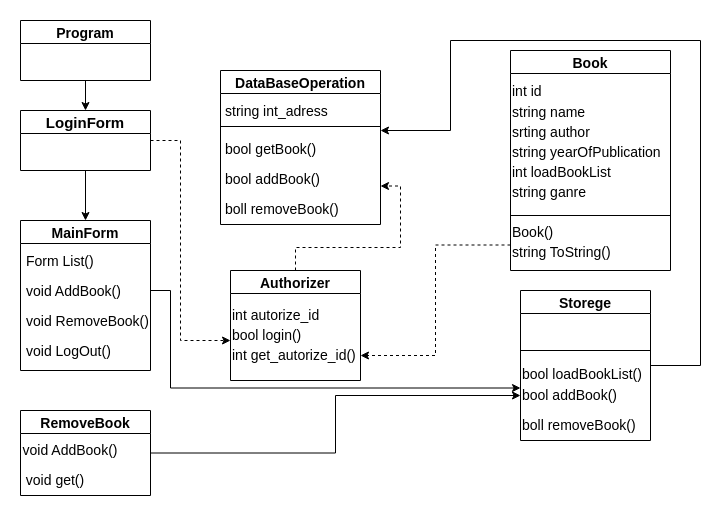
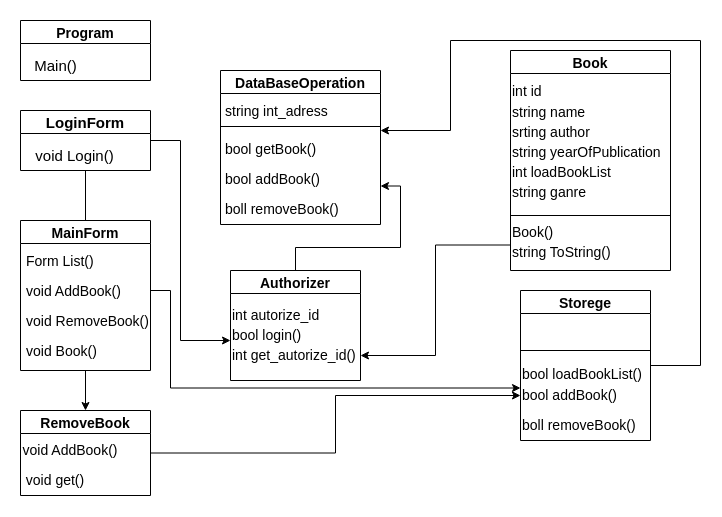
+ <mxCell id="4" value="&lt;font style=&quot;font-size: 15px;&quot;&gt;Main()&lt;/font&gt;" style="text;html=1;align=center;verticalAlign=middle;resizable=0;points=[];autosize=1;strokeColor=none;fillColor=none;" vertex="1" parent="3"><mxGeometry y="30" width="70" height="30" as="geometry" /></mxCell>
- <mxCell id="2" style="edgeStyle=orthogonalEdgeStyle;rounded=0;orthogonalLoop=1;jettySize=auto;html=1;exitX=0.5;exitY=1;exitDx=0;exitDy=0;entryX=0.5;entryY=0;entryDx=0;entryDy=0;fontSize=14;" edge="1" parent="1" source="3" target="7"><mxGeometry relative="1" as="geometry" /></mxCell>
+ <mxCell id="8" value="void Login()" style="text;html=1;align=center;verticalAlign=middle;resizable=0;points=[];autosize=1;strokeColor=none;fillColor=none;fontSize=15;" vertex="1" parent="7"><mxGeometry x="4" y="30" width="100" height="30" as="geometry" /></mxCell>
- <mxCell id="5" style="edgeStyle=orthogonalEdgeStyle;rounded=0;orthogonalLoop=1;jettySize=auto;html=1;entryX=0.5;entryY=0;entryDx=0;entryDy=0;fontSize=14;" edge="1" parent="1" source="7" target="10"><mxGeometry relative="1" as="geometry" /></mxCell>
+ <mxCell id="5" style="edgeStyle=orthogonalEdgeStyle;rounded=0;orthogonalLoop=1;jettySize=auto;html=1;entryX=0.5;entryY=0;entryDx=0;entryDy=0;fontSize=14;endArrow=none;" edge="1" parent="1" source="7" target="10"><mxGeometry relative="1" as="geometry" /></mxCell>
- <mxCell id="6" style="edgeStyle=orthogonalEdgeStyle;rounded=0;orthogonalLoop=1;jettySize=auto;html=1;fontSize=14;entryX=0;entryY=0;entryDx=0;entryDy=0;dashed=1;" edge="1" parent="1" source="7" target="43"><mxGeometry relative="1" as="geometry"><mxPoint x="190" y="340" as="targetPoint" /><Array as="points"><mxPoint x="180" y="140" /><mxPoint x="180" y="340" /></Array></mxGeometry></mxCell>
+ <mxCell id="6" style="edgeStyle=orthogonalEdgeStyle;rounded=0;orthogonalLoop=1;jettySize=auto;html=1;fontSize=14;entryX=0;entryY=0;entryDx=0;entryDy=0;" edge="1" parent="1" source="7" target="43"><mxGeometry relative="1" as="geometry"><mxPoint x="190" y="340" as="targetPoint" /><Array as="points"><mxPoint x="180" y="140" /><mxPoint x="180" y="340" /></Array></mxGeometry></mxCell>
- <mxCell id="39" style="edgeStyle=orthogonalEdgeStyle;rounded=0;orthogonalLoop=1;jettySize=auto;html=1;entryX=1;entryY=0.75;entryDx=0;entryDy=0;fontSize=14;dashed=1;" edge="1" parent="1" source="40" target="19"><mxGeometry relative="1" as="geometry" /></mxCell>
+ <mxCell id="39" style="edgeStyle=orthogonalEdgeStyle;rounded=0;orthogonalLoop=1;jettySize=auto;html=1;entryX=1;entryY=0.75;entryDx=0;entryDy=0;fontSize=14;" edge="1" parent="1" source="40" target="19"><mxGeometry relative="1" as="geometry" /></mxCell>
- <mxCell id="46" style="edgeStyle=orthogonalEdgeStyle;rounded=0;orthogonalLoop=1;jettySize=auto;html=1;exitX=0;exitY=0.25;exitDx=0;exitDy=0;entryX=1;entryY=0.5;entryDx=0;entryDy=0;fontSize=14;dashed=1;" edge="1" parent="1" source="38" target="43"><mxGeometry relative="1" as="geometry" /></mxCell>
+ <mxCell id="46" style="edgeStyle=orthogonalEdgeStyle;rounded=0;orthogonalLoop=1;jettySize=auto;html=1;exitX=0;exitY=0.25;exitDx=0;exitDy=0;entryX=1;entryY=0.5;entryDx=0;entryDy=0;fontSize=14;" edge="1" parent="1" source="38" target="43"><mxGeometry relative="1" as="geometry" /></mxCell>
- <mxCell id="14" value="void LogOut()" style="text;strokeColor=none;fillColor=none;align=left;verticalAlign=middle;spacingLeft=4;spacingRight=4;overflow=hidden;points=[[0,0.5],[1,0.5]];portConstraint=eastwest;rotatable=0;fontSize=14;" vertex="1" parent="10"><mxGeometry y="115" width="150" height="30" as="geometry" /></mxCell>
+ <mxCell id="14" value="void Book()" style="text;strokeColor=none;fillColor=none;align=left;verticalAlign=middle;spacingLeft=4;spacingRight=4;overflow=hidden;points=[[0,0.5],[1,0.5]];portConstraint=eastwest;rotatable=0;fontSize=14;" vertex="1" parent="10"><mxGeometry y="115" width="150" height="30" as="geometry" /></mxCell>
+ <mxCell id="9" style="edgeStyle=orthogonalEdgeStyle;rounded=0;orthogonalLoop=1;jettySize=auto;html=1;entryX=0.5;entryY=0;entryDx=0;entryDy=0;fontSize=14;" edge="1" parent="1" source="10" target="16"><mxGeometry relative="1" as="geometry" /></mxCell>
